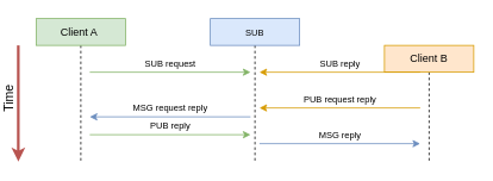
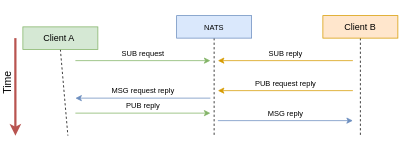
- <mxCell id="3" value="Client A&amp;nbsp;" style="rounded=0;whiteSpace=wrap;html=1;fillColor=#d5e8d4;strokeColor=#82b366;" parent="1" vertex="1"><mxGeometry x="40" y="20" width="100" height="30" as="geometry" /></mxCell>
+ <mxCell id="3" value="Client A&amp;nbsp;" style="rounded=0;whiteSpace=wrap;html=1;fillColor=#d5e8d4;strokeColor=#82b366;" parent="1" vertex="1"><mxGeometry x="30" y="35" width="100" height="30" as="geometry" /></mxCell>
- <mxCell id="7" value="SUB" style="rounded=0;whiteSpace=wrap;html=1;labelBackgroundColor=none;fontSize=10;fillColor=#dae8fc;strokeColor=#6c8ebf;" parent="1" vertex="1"><mxGeometry x="235" y="20" width="100" height="30" as="geometry" /></mxCell>
+ <mxCell id="7" value="NATS" style="rounded=0;whiteSpace=wrap;html=1;labelBackgroundColor=none;fontSize=10;fillColor=#dae8fc;strokeColor=#6c8ebf;" parent="1" vertex="1"><mxGeometry x="235" y="20" width="100" height="30" as="geometry" /></mxCell>
- <mxCell id="5" value="Client B" style="rounded=0;whiteSpace=wrap;html=1;fillColor=#ffe6cc;strokeColor=#d79b00;" parent="1" vertex="1"><mxGeometry x="430" y="50" width="100" height="30" as="geometry" /></mxCell>
+ <mxCell id="5" value="Client B" style="rounded=0;whiteSpace=wrap;html=1;fillColor=#ffe6cc;strokeColor=#d79b00;" parent="1" vertex="1"><mxGeometry x="430" y="20" width="100" height="30" as="geometry" /></mxCell>
